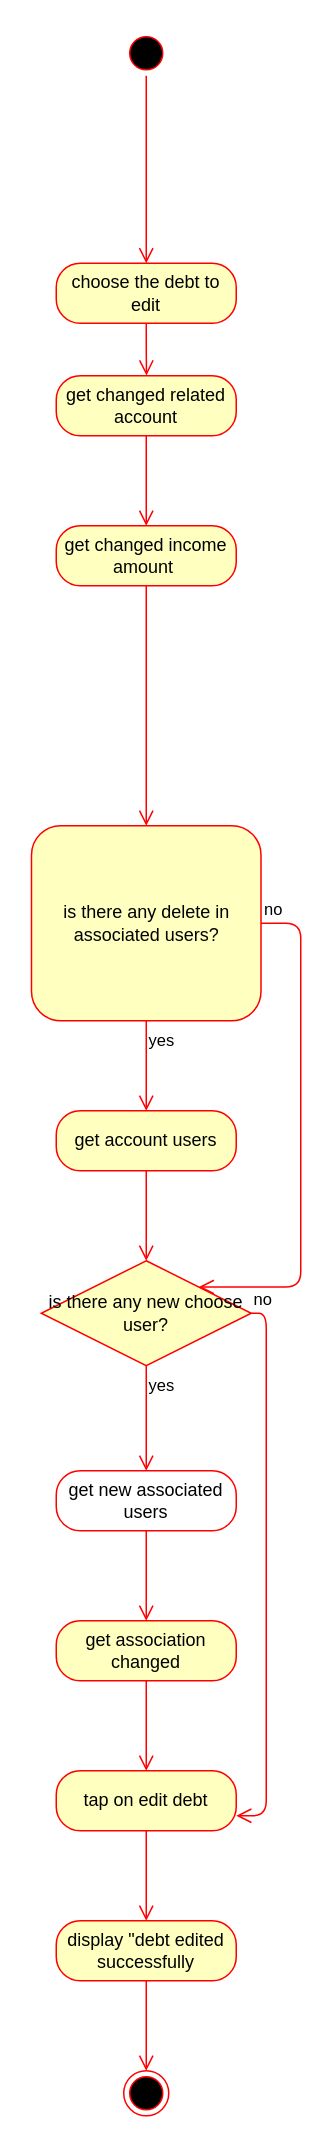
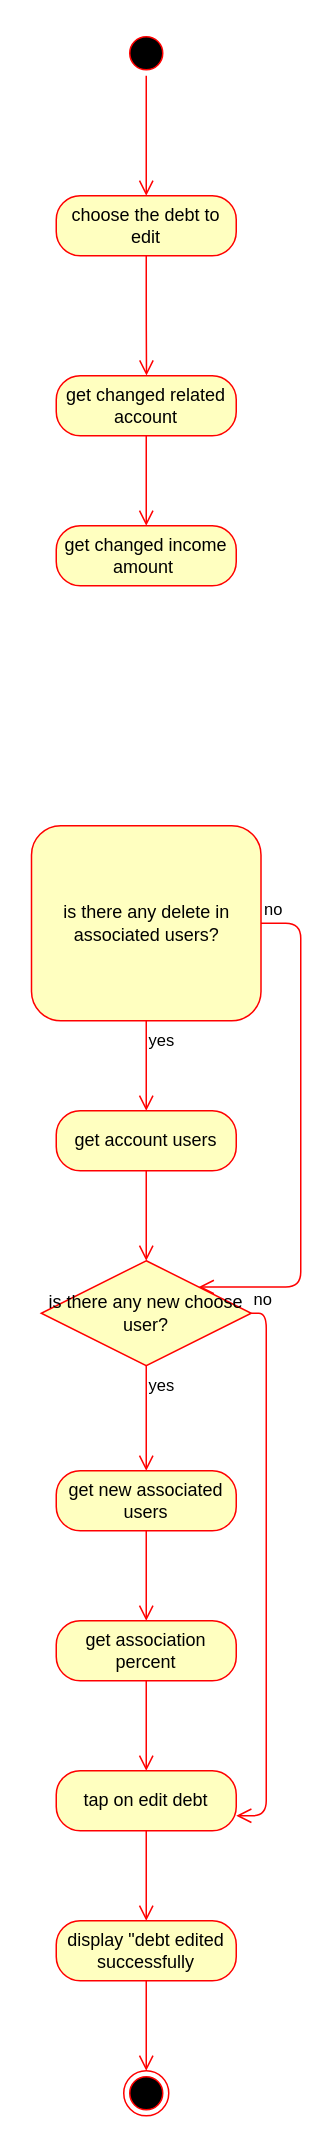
- <mxCell id="4" value="choose the debt to edit" style="rounded=1;whiteSpace=wrap;html=1;arcSize=40;fontColor=#000000;fillColor=#ffffc0;strokeColor=#ff0000;" parent="1" vertex="1"><mxGeometry x="37" y="175" width="120" height="40" as="geometry" /></mxCell>
+ <mxCell id="4" value="choose the debt to edit" style="rounded=1;whiteSpace=wrap;html=1;arcSize=40;fontColor=#000000;fillColor=#ffffc0;strokeColor=#ff0000;" parent="1" vertex="1"><mxGeometry x="37" y="130" width="120" height="40" as="geometry" /></mxCell>
- <mxCell id="9" value="" style="edgeStyle=orthogonalEdgeStyle;html=1;verticalAlign=bottom;endArrow=open;endSize=8;strokeColor=#ff0000;" parent="1" source="8" target="10" edge="1"><mxGeometry relative="1" as="geometry"><mxPoint x="97" y="450" as="targetPoint" /></mxGeometry></mxCell>
- <mxCell id="18" value="get new associated users" style="rounded=1;whiteSpace=wrap;html=1;arcSize=40;fontColor=#000000;fillColor=#ffffff;strokeColor=#ff0000;" parent="1" vertex="1"><mxGeometry x="37" y="980" width="120" height="40" as="geometry" /></mxCell>
+ <mxCell id="18" value="get new associated users" style="rounded=1;whiteSpace=wrap;html=1;arcSize=40;fontColor=#000000;fillColor=#ffffc0;strokeColor=#ff0000;" parent="1" vertex="1"><mxGeometry x="37" y="980" width="120" height="40" as="geometry" /></mxCell>
- <mxCell id="20" value="get association changed" style="rounded=1;whiteSpace=wrap;html=1;arcSize=40;fontColor=#000000;fillColor=#ffffc0;strokeColor=#ff0000;" parent="1" vertex="1"><mxGeometry x="37" y="1080" width="120" height="40" as="geometry" /></mxCell>
+ <mxCell id="20" value="get association percent" style="rounded=1;whiteSpace=wrap;html=1;arcSize=40;fontColor=#000000;fillColor=#ffffc0;strokeColor=#ff0000;" parent="1" vertex="1"><mxGeometry x="37" y="1080" width="120" height="40" as="geometry" /></mxCell>
